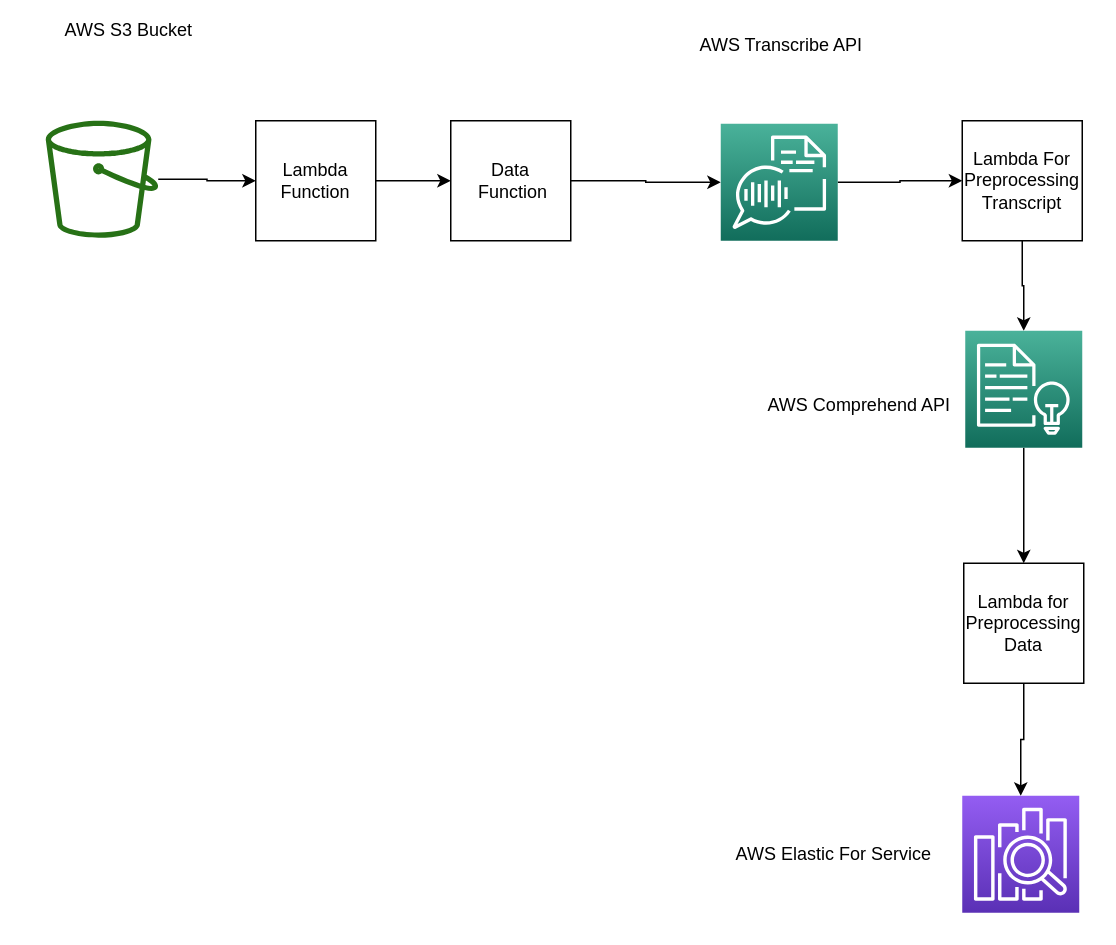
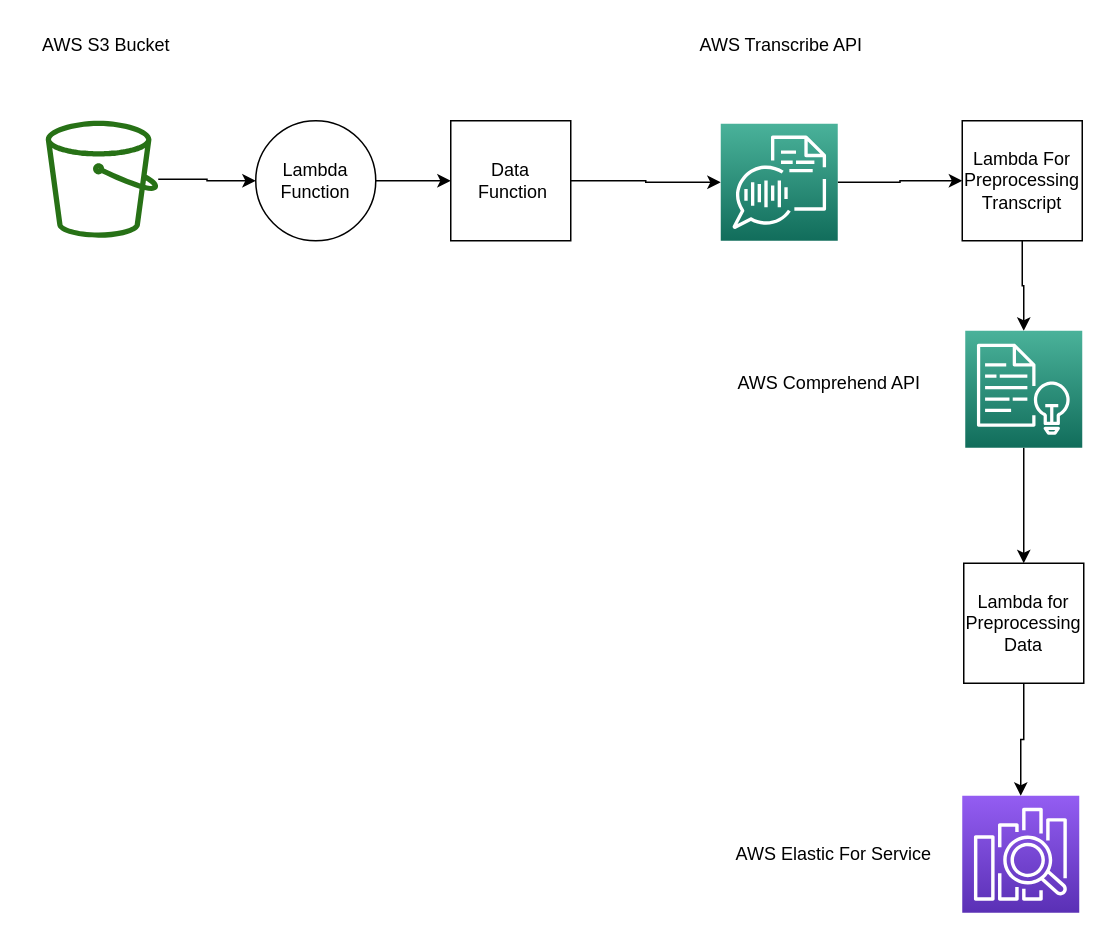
- <mxCell id="20" value="AWS S3 Bucket" style="text;html=1;align=center;verticalAlign=middle;resizable=0;points=[];autosize=1;strokeColor=none;" vertex="1" parent="1"><mxGeometry x="35" y="10" width="100" height="20" as="geometry" /></mxCell>
+ <mxCell id="20" value="AWS S3 Bucket" style="text;html=1;align=center;verticalAlign=middle;resizable=0;points=[];autosize=1;strokeColor=none;" vertex="1" parent="1"><mxGeometry y="20" width="100" height="20" as="geometry" x="20" /></mxCell>
- <mxCell id="5" value="Lambda Function" style="whiteSpace=wrap;html=1;aspect=fixed;" vertex="1" parent="1"><mxGeometry x="170" y="80" width="80" height="80" as="geometry" /></mxCell>
+ <mxCell id="5" value="Lambda Function" style="ellipse;whiteSpace=wrap;html=1;aspect=fixed;" vertex="1" parent="1"><mxGeometry x="170" y="80" width="80" height="80" as="geometry" /></mxCell>
- <mxCell id="17" value="AWS Comprehend API" style="text;html=1;align=center;verticalAlign=middle;resizable=0;points=[];autosize=1;strokeColor=none;" vertex="1" parent="1"><mxGeometry x="502" y="260" width="140" height="20" as="geometry" /></mxCell>
+ <mxCell id="17" value="AWS Comprehend API" style="text;html=1;align=center;verticalAlign=middle;resizable=0;points=[];autosize=1;strokeColor=none;" vertex="1" parent="1"><mxGeometry x="482" y="245" width="140" height="20" as="geometry" /></mxCell>
